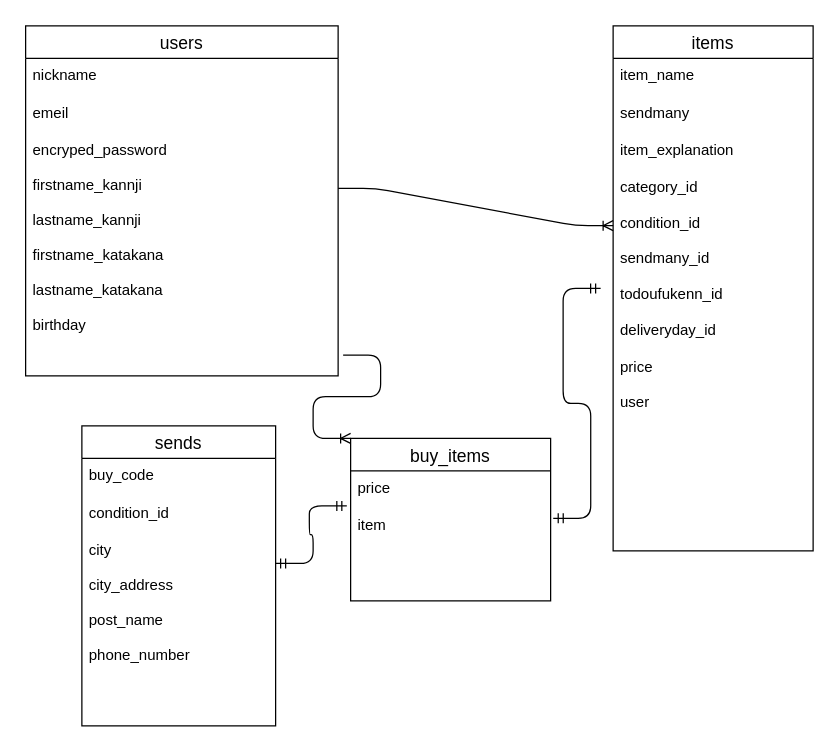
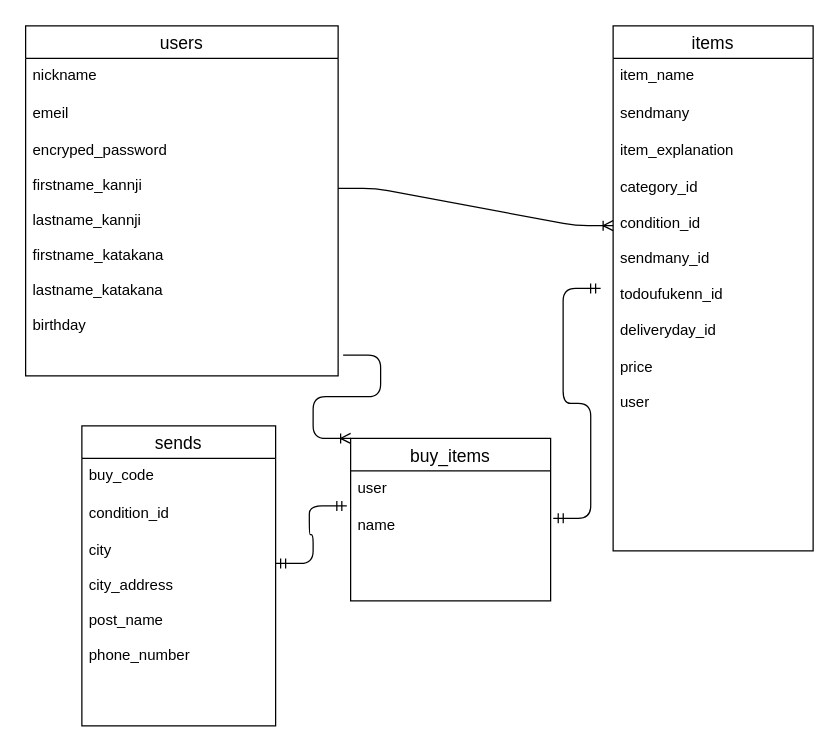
- <mxCell id="11" value="price" style="text;strokeColor=none;fillColor=none;spacingLeft=4;spacingRight=4;overflow=hidden;rotatable=0;points=[[0,0.5],[1,0.5]];portConstraint=eastwest;fontSize=12;" parent="10" vertex="1"><mxGeometry y="26" width="160" height="30" as="geometry" /></mxCell>
+ <mxCell id="11" value="user" style="text;strokeColor=none;fillColor=none;spacingLeft=4;spacingRight=4;overflow=hidden;rotatable=0;points=[[0,0.5],[1,0.5]];portConstraint=eastwest;fontSize=12;" parent="10" vertex="1"><mxGeometry y="26" width="160" height="30" as="geometry" /></mxCell>
- <mxCell id="12" value="item&#10;&#10;" style="text;strokeColor=none;fillColor=none;spacingLeft=4;spacingRight=4;overflow=hidden;rotatable=0;points=[[0,0.5],[1,0.5]];portConstraint=eastwest;fontSize=12;" parent="10" vertex="1"><mxGeometry y="56" width="160" height="74" as="geometry" /></mxCell>
+ <mxCell id="12" value="name&#10;&#10;" style="text;strokeColor=none;fillColor=none;spacingLeft=4;spacingRight=4;overflow=hidden;rotatable=0;points=[[0,0.5],[1,0.5]];portConstraint=eastwest;fontSize=12;" parent="10" vertex="1"><mxGeometry y="56" width="160" height="74" as="geometry" /></mxCell>
